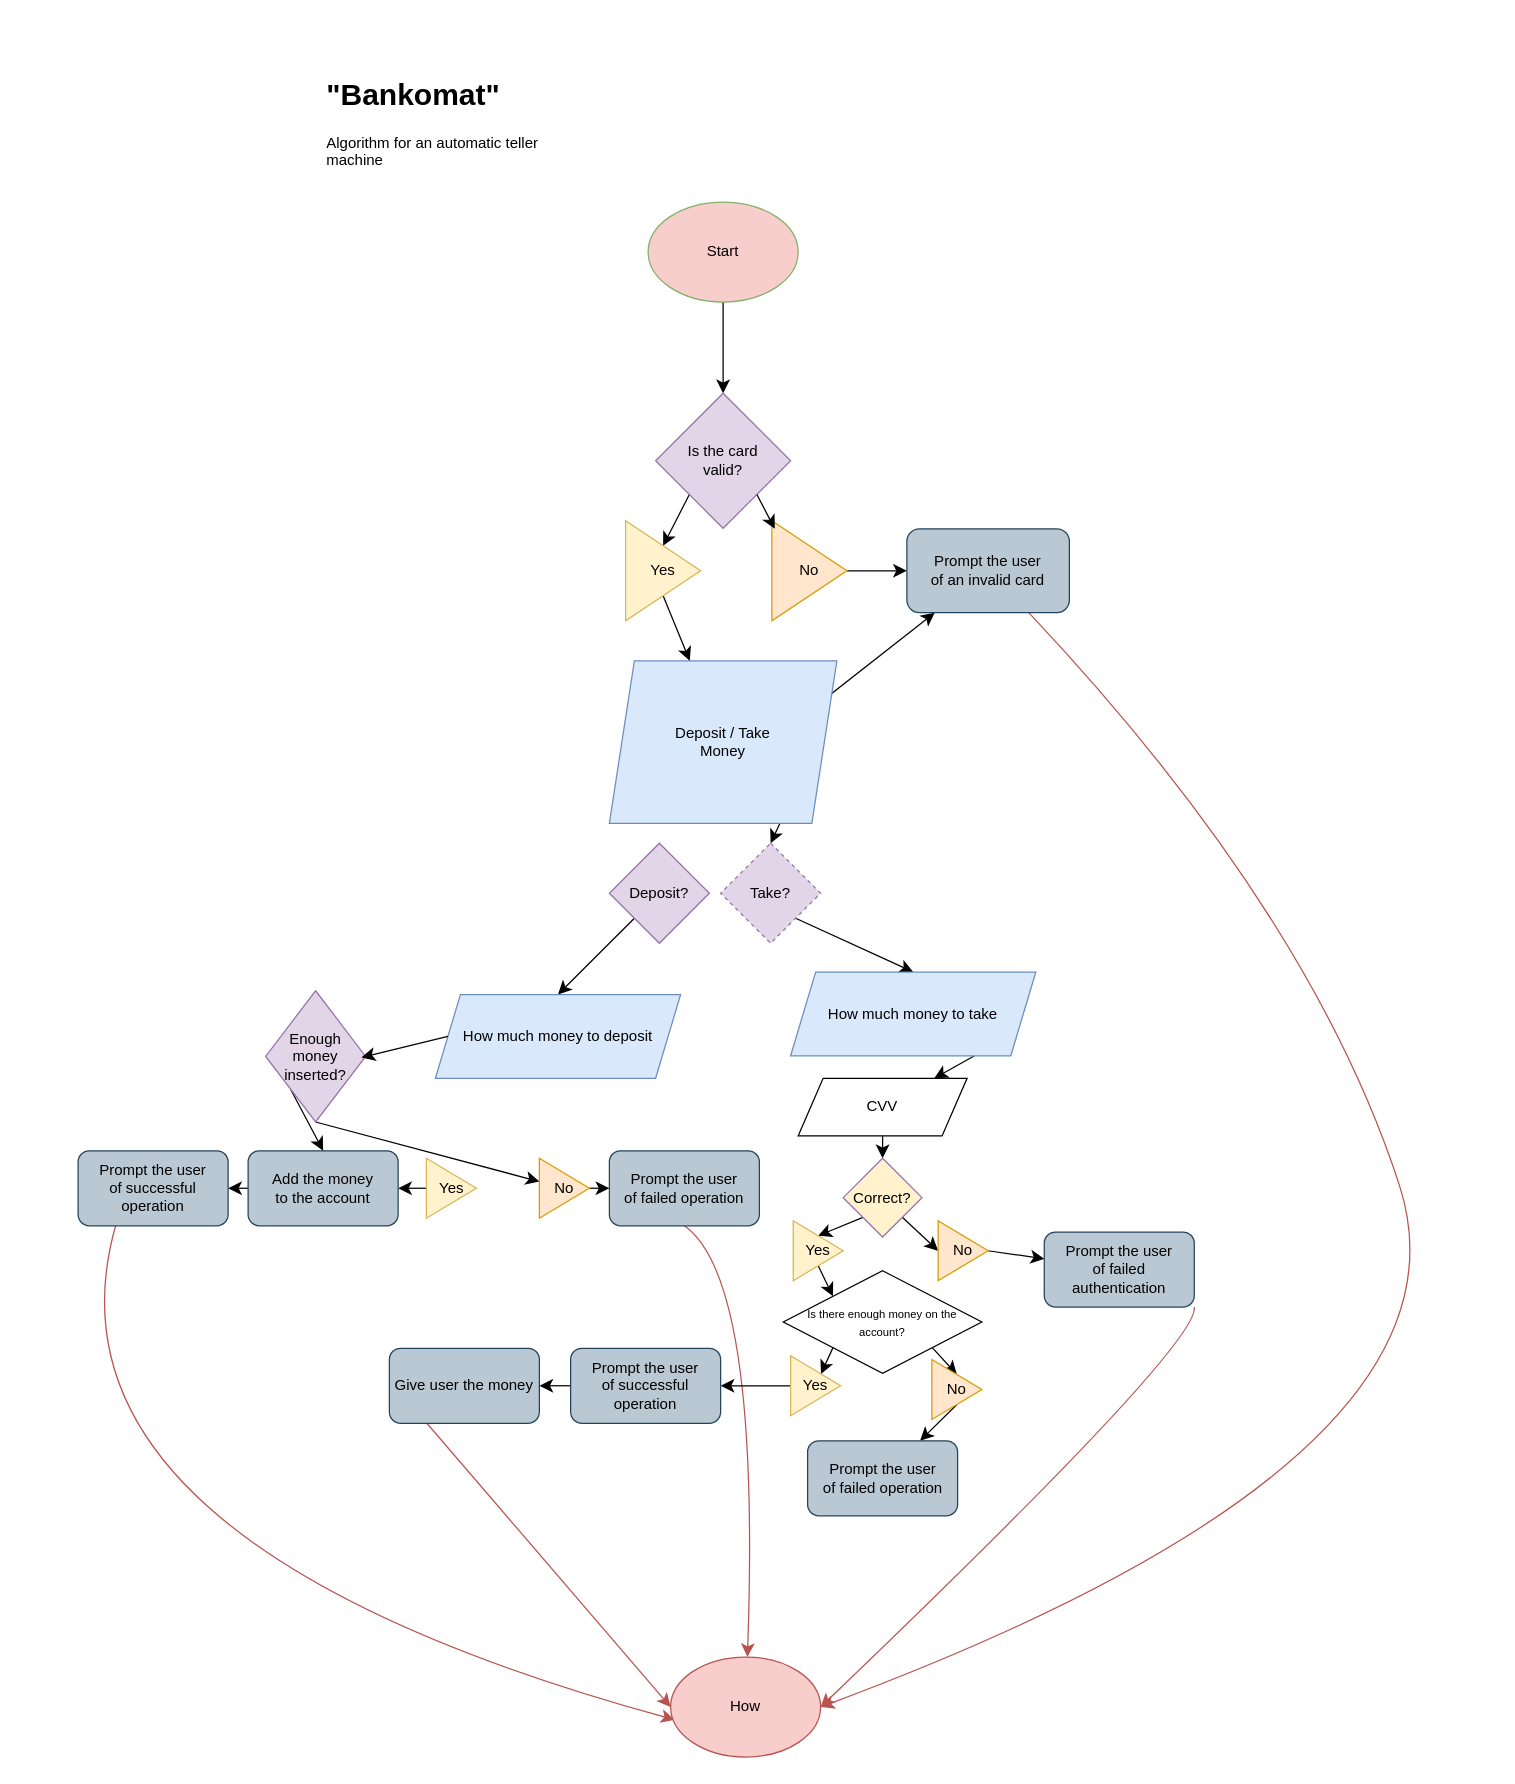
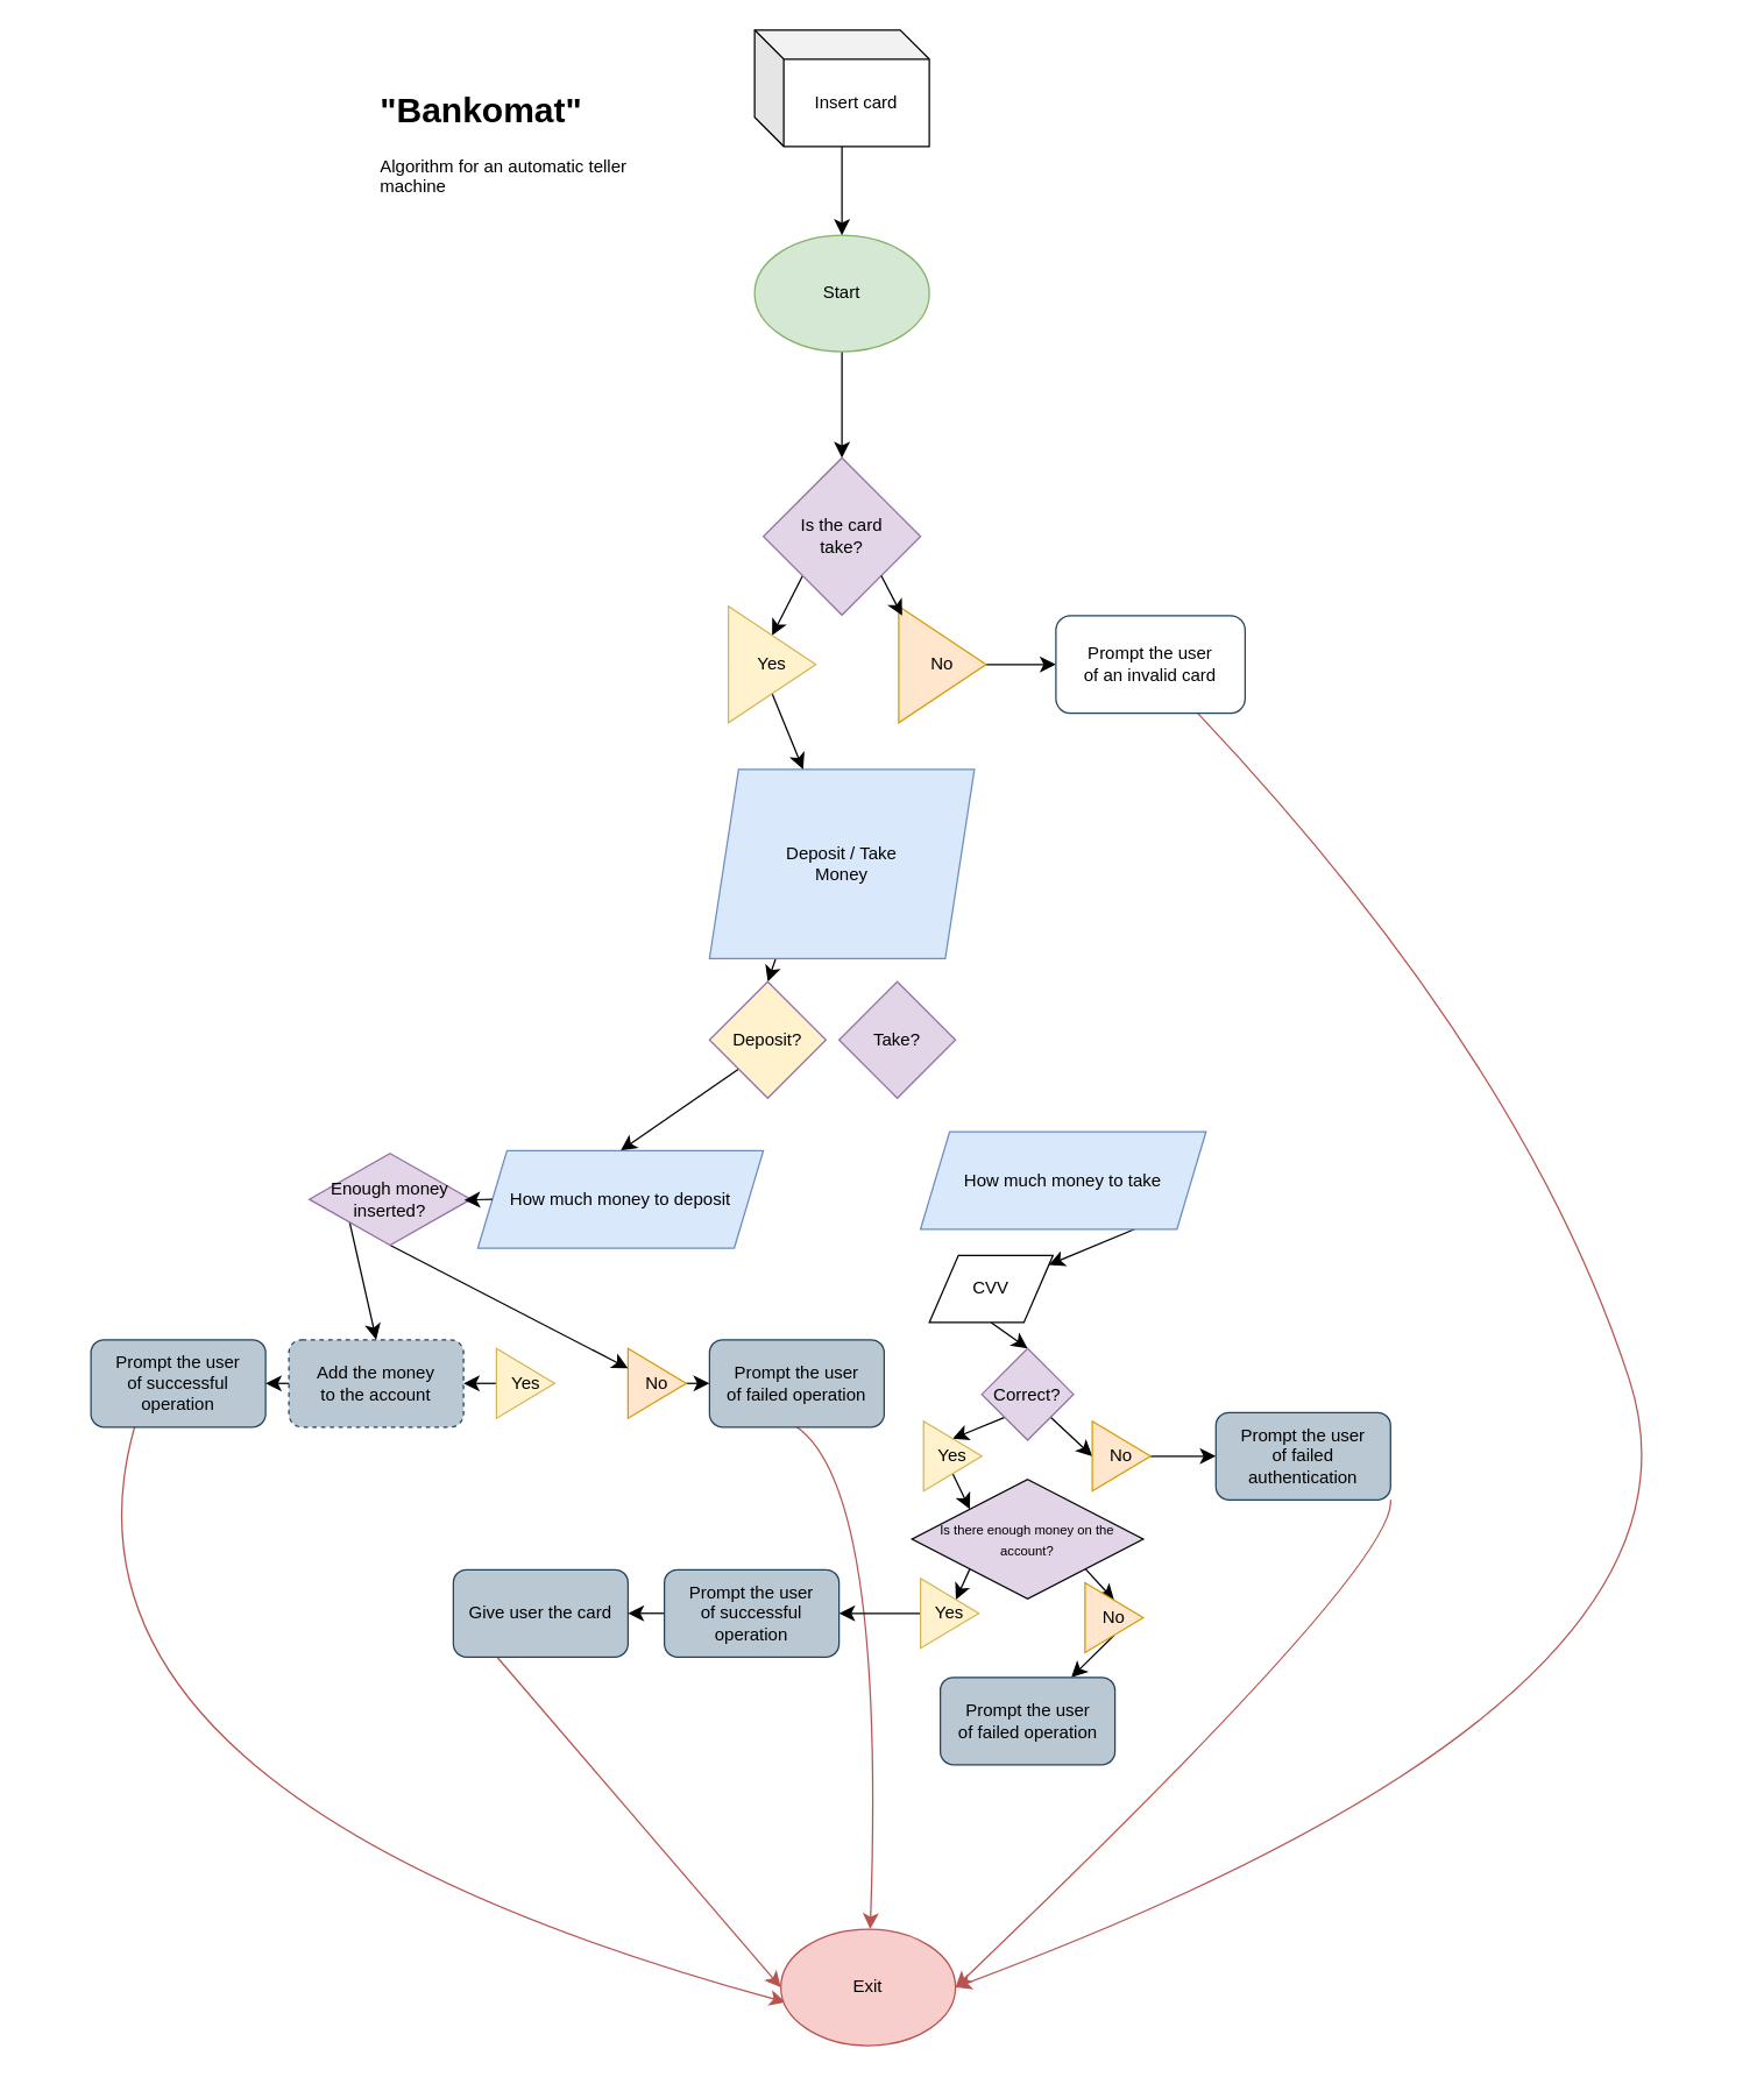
+ <mxCell id="17" value="Insert card" style="shape=cube;whiteSpace=wrap;html=1;boundedLbl=1;backgroundOutline=1;darkOpacity=0.05;darkOpacity2=0.1;" vertex="1" parent="1"><mxGeometry x="518" y="20" width="120" height="80" as="geometry" /></mxCell>
+ <mxCell id="16" style="edgeStyle=none;curved=1;rounded=0;orthogonalLoop=1;jettySize=auto;html=1;fontSize=12;startSize=8;endSize=8;" edge="1" parent="1" source="17" target="6"><mxGeometry relative="1" as="geometry" /></mxCell>
- <mxCell id="6" value="Start" style="ellipse;whiteSpace=wrap;html=1;fillColor=#f8cecc;strokeColor=#82b366;" vertex="1" parent="1"><mxGeometry x="518" y="161" width="120" height="80" as="geometry" /></mxCell>
+ <mxCell id="6" value="Start" style="ellipse;whiteSpace=wrap;html=1;fillColor=#d5e8d4;strokeColor=#82b366;" vertex="1" parent="1"><mxGeometry x="518" y="161" width="120" height="80" as="geometry" /></mxCell>
- <mxCell id="19" value="Is the card&lt;br&gt;valid?" style="rhombus;whiteSpace=wrap;html=1;fillColor=#e1d5e7;strokeColor=#9673a6;" vertex="1" parent="1"><mxGeometry x="524" y="314" width="108" height="108" as="geometry" /></mxCell>
+ <mxCell id="19" value="Is the card&lt;br&gt;take?" style="rhombus;whiteSpace=wrap;html=1;fillColor=#e1d5e7;strokeColor=#9673a6;" vertex="1" parent="1"><mxGeometry x="524" y="314" width="108" height="108" as="geometry" /></mxCell>
- <mxCell id="25" value="Prompt the user&lt;br&gt;of an invalid card" style="rounded=1;whiteSpace=wrap;html=1;fillColor=#bac8d3;strokeColor=#23445d;" vertex="1" parent="1"><mxGeometry x="725" y="422.5" width="130" height="67" as="geometry" /></mxCell>
+ <mxCell id="25" value="Prompt the user&lt;br&gt;of an invalid card" style="rounded=1;whiteSpace=wrap;html=1;fillColor=#ffffff;strokeColor=#23445d;" vertex="1" parent="1"><mxGeometry x="725" y="422.5" width="130" height="67" as="geometry" /></mxCell>
- <mxCell id="3" style="edgeStyle=none;curved=1;rounded=0;orthogonalLoop=1;jettySize=auto;html=1;exitX=0.25;exitY=1;exitDx=0;exitDy=0;fontSize=12;startSize=8;endSize=8;" edge="1" parent="1" source="4" target="25"><mxGeometry relative="1" as="geometry" /></mxCell>
+ <mxCell id="3" style="edgeStyle=none;curved=1;rounded=0;orthogonalLoop=1;jettySize=auto;html=1;exitX=0.25;exitY=1;exitDx=0;exitDy=0;entryX=0.5;entryY=0;entryDx=0;entryDy=0;fontSize=12;startSize=8;endSize=8;" edge="1" parent="1" source="4" target="9"><mxGeometry relative="1" as="geometry" /></mxCell>
- <mxCell id="2" style="edgeStyle=none;curved=1;rounded=0;orthogonalLoop=1;jettySize=auto;html=1;exitX=0.75;exitY=1;exitDx=0;exitDy=0;entryX=0.5;entryY=0;entryDx=0;entryDy=0;fontSize=12;startSize=8;endSize=8;" edge="1" parent="1" source="4" target="11"><mxGeometry relative="1" as="geometry" /></mxCell>
- <mxCell id="9" value="Deposit?" style="rhombus;whiteSpace=wrap;html=1;fillColor=#e1d5e7;strokeColor=#9673a6;" vertex="1" parent="1"><mxGeometry x="487" y="674" width="80" height="80" as="geometry" /></mxCell>
+ <mxCell id="9" value="Deposit?" style="rhombus;whiteSpace=wrap;html=1;fillColor=#fff2cc;strokeColor=#9673a6;" vertex="1" parent="1"><mxGeometry x="487" y="674" width="80" height="80" as="geometry" /></mxCell>
- <mxCell id="11" value="Take?" style="rhombus;whiteSpace=wrap;html=1;fillColor=#e1d5e7;strokeColor=#9673a6;dashed=1;" vertex="1" parent="1"><mxGeometry x="576" y="674" width="80" height="80" as="geometry" /></mxCell>
+ <mxCell id="11" value="Take?" style="rhombus;whiteSpace=wrap;html=1;fillColor=#e1d5e7;strokeColor=#9673a6;" vertex="1" parent="1"><mxGeometry x="576" y="674" width="80" height="80" as="geometry" /></mxCell>
- <mxCell id="10" style="edgeStyle=none;curved=1;rounded=0;orthogonalLoop=1;jettySize=auto;html=1;exitX=1;exitY=1;exitDx=0;exitDy=0;entryX=0.5;entryY=0;entryDx=0;entryDy=0;fontSize=12;startSize=8;endSize=8;" edge="1" parent="1" source="11" target="30"><mxGeometry relative="1" as="geometry" /></mxCell>
- <mxCell id="28" value="How much money to deposit" style="shape=parallelogram;perimeter=parallelogramPerimeter;whiteSpace=wrap;html=1;fixedSize=1;fillColor=#dae8fc;strokeColor=#6c8ebf;" vertex="1" parent="1"><mxGeometry x="347.84" y="795" width="196.16" height="67" as="geometry" /></mxCell>
+ <mxCell id="28" value="How much money to deposit" style="shape=parallelogram;perimeter=parallelogramPerimeter;whiteSpace=wrap;html=1;fixedSize=1;fillColor=#dae8fc;strokeColor=#6c8ebf;" vertex="1" parent="1"><mxGeometry x="327.84" y="790" width="196.16" height="67" as="geometry" /></mxCell>
- <mxCell id="62" value="Enough money inserted?" style="rhombus;whiteSpace=wrap;html=1;fillColor=#e1d5e7;strokeColor=#9673a6;" vertex="1" parent="1"><mxGeometry x="212" y="792" width="80" height="105" as="geometry" /></mxCell>
+ <mxCell id="62" value="Enough money inserted?" style="rhombus;whiteSpace=wrap;html=1;fillColor=#e1d5e7;strokeColor=#9673a6;" vertex="1" parent="1"><mxGeometry x="212" y="792" width="111" height="63" as="geometry" /></mxCell>
- <mxCell id="32" value="CVV" style="shape=parallelogram;perimeter=parallelogramPerimeter;whiteSpace=wrap;html=1;fixedSize=1;" vertex="1" parent="1"><mxGeometry x="638" y="862" width="135.16" height="46.16" as="geometry" /></mxCell>
+ <mxCell id="32" value="CVV" style="shape=parallelogram;perimeter=parallelogramPerimeter;whiteSpace=wrap;html=1;fixedSize=1;" vertex="1" parent="1"><mxGeometry x="638" y="862" width="85" height="46.16" as="geometry" /></mxCell>
- <mxCell id="59" value="Add the money&lt;br&gt;to the account" style="rounded=1;whiteSpace=wrap;html=1;fillColor=#bac8d3;strokeColor=#23445d;" vertex="1" parent="1"><mxGeometry x="198" y="920" width="120" height="60" as="geometry" /></mxCell>
+ <mxCell id="59" value="Add the money&lt;br&gt;to the account" style="rounded=1;whiteSpace=wrap;html=1;fillColor=#bac8d3;strokeColor=#23445d;dashed=1;" vertex="1" parent="1"><mxGeometry x="198" y="920" width="120" height="60" as="geometry" /></mxCell>
- <mxCell id="35" value="Correct?" style="rhombus;whiteSpace=wrap;html=1;fillColor=#fff2cc;strokeColor=#9673a6;" vertex="1" parent="1"><mxGeometry x="674.08" y="926" width="63" height="63" as="geometry" /></mxCell>
+ <mxCell id="35" value="Correct?" style="rhombus;whiteSpace=wrap;html=1;fillColor=#e1d5e7;strokeColor=#9673a6;" vertex="1" parent="1"><mxGeometry x="674.08" y="926" width="63" height="63" as="geometry" /></mxCell>
- <mxCell id="41" value="Prompt the user&lt;br&gt;of failed authentication" style="rounded=1;whiteSpace=wrap;html=1;fillColor=#bac8d3;strokeColor=#23445d;" vertex="1" parent="1"><mxGeometry x="834.92" y="985" width="120" height="60" as="geometry" /></mxCell>
+ <mxCell id="41" value="Prompt the user&lt;br&gt;of failed authentication" style="rounded=1;whiteSpace=wrap;html=1;fillColor=#bac8d3;strokeColor=#23445d;" vertex="1" parent="1"><mxGeometry x="834.92" y="970" width="120" height="60" as="geometry" /></mxCell>
- <mxCell id="44" value="&lt;font style=&quot;font-size: 9px;&quot;&gt;Is there enough money on the&lt;br&gt;account?&lt;/font&gt;" style="rhombus;whiteSpace=wrap;html=1;" vertex="1" parent="1"><mxGeometry x="626.15" y="1016" width="158.86" height="82" as="geometry" /></mxCell>
+ <mxCell id="44" value="&lt;font style=&quot;font-size: 9px;&quot;&gt;Is there enough money on the&lt;br&gt;account?&lt;/font&gt;" style="rhombus;whiteSpace=wrap;html=1;fillColor=#e1d5e7;" vertex="1" parent="1"><mxGeometry x="626.15" y="1016" width="158.86" height="82" as="geometry" /></mxCell>
- <mxCell id="50" value="Give user the money" style="rounded=1;whiteSpace=wrap;html=1;fillColor=#bac8d3;strokeColor=#23445d;" vertex="1" parent="1"><mxGeometry x="311" y="1078" width="120" height="60" as="geometry" /></mxCell>
+ <mxCell id="50" value="Give user the card" style="rounded=1;whiteSpace=wrap;html=1;fillColor=#bac8d3;strokeColor=#23445d;" vertex="1" parent="1"><mxGeometry x="311" y="1078" width="120" height="60" as="geometry" /></mxCell>
- <mxCell id="27" value="How" style="ellipse;whiteSpace=wrap;html=1;fillColor=#f8cecc;strokeColor=#b85450;" vertex="1" parent="1"><mxGeometry x="536" y="1325" width="120" height="80" as="geometry" /></mxCell>
+ <mxCell id="27" value="Exit" style="ellipse;whiteSpace=wrap;html=1;fillColor=#f8cecc;strokeColor=#b85450;" vertex="1" parent="1"><mxGeometry x="536" y="1325" width="120" height="80" as="geometry" /></mxCell>
